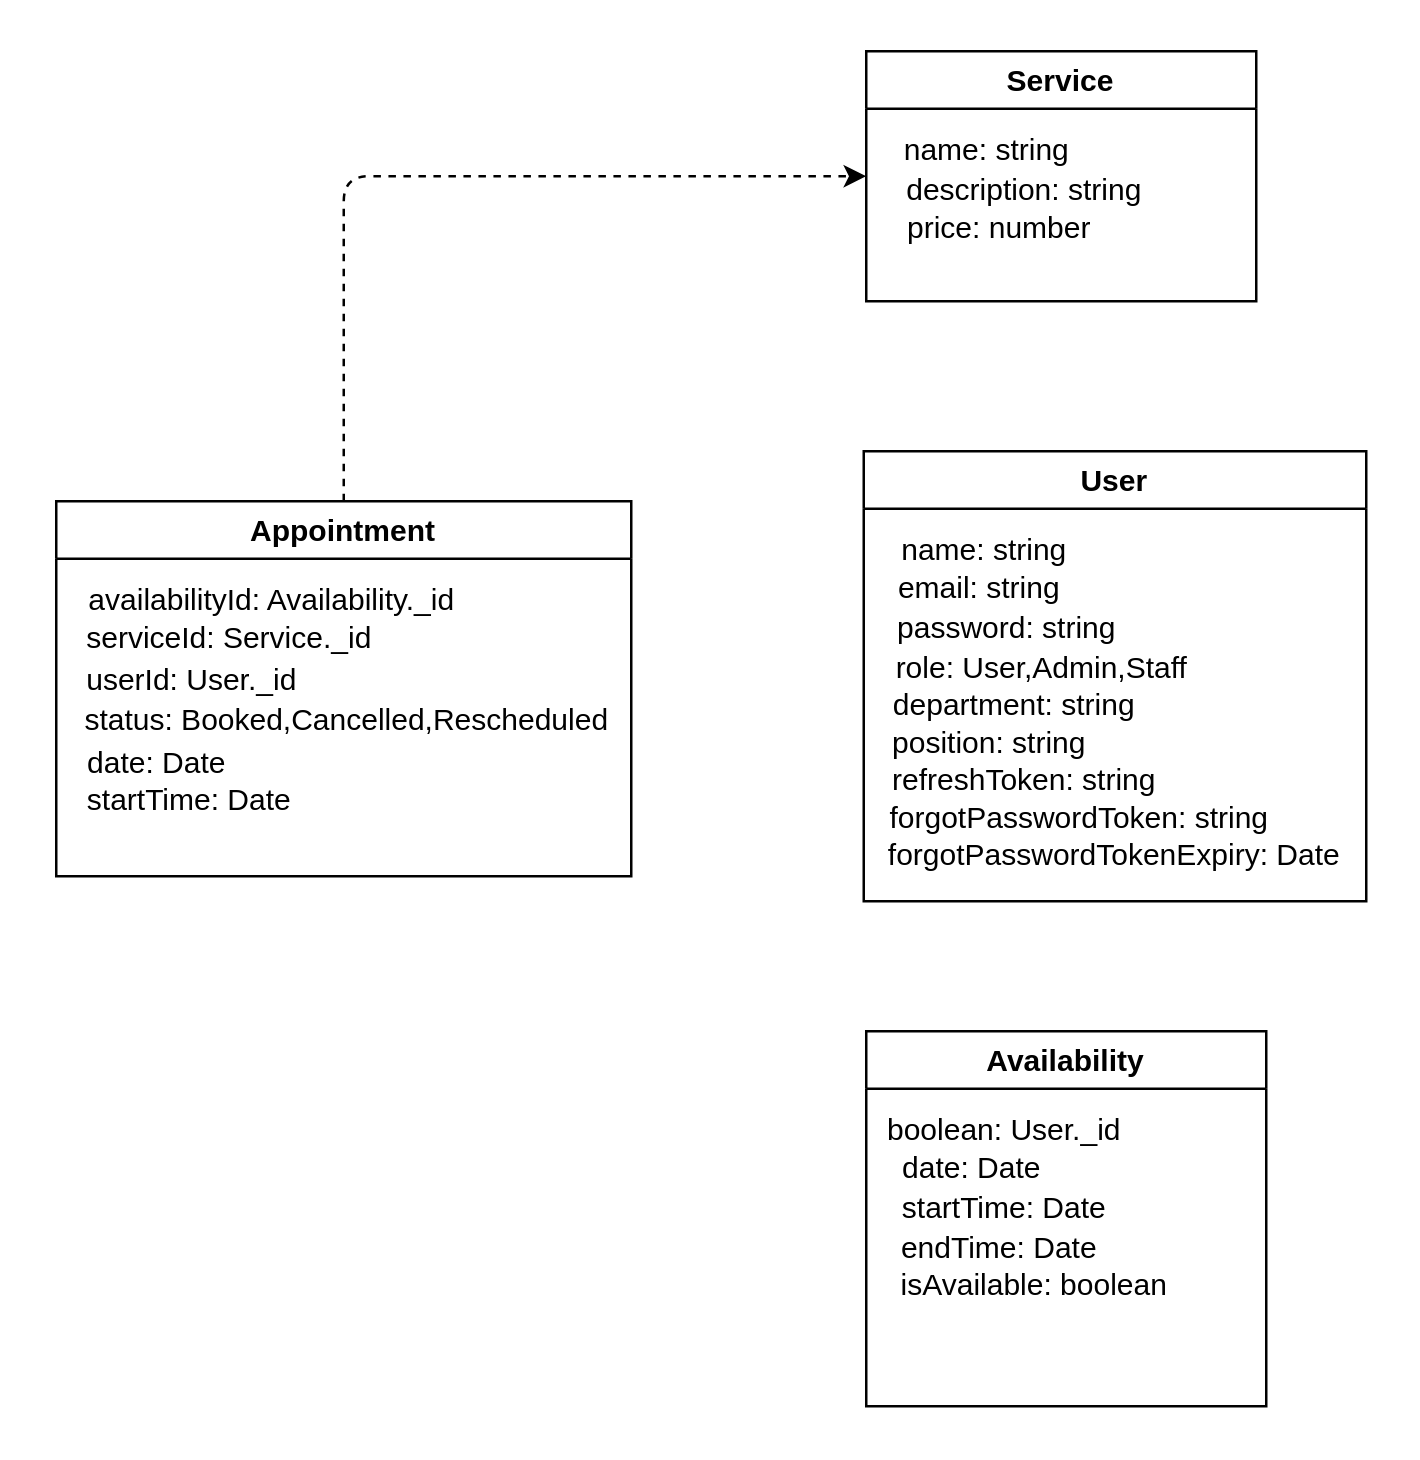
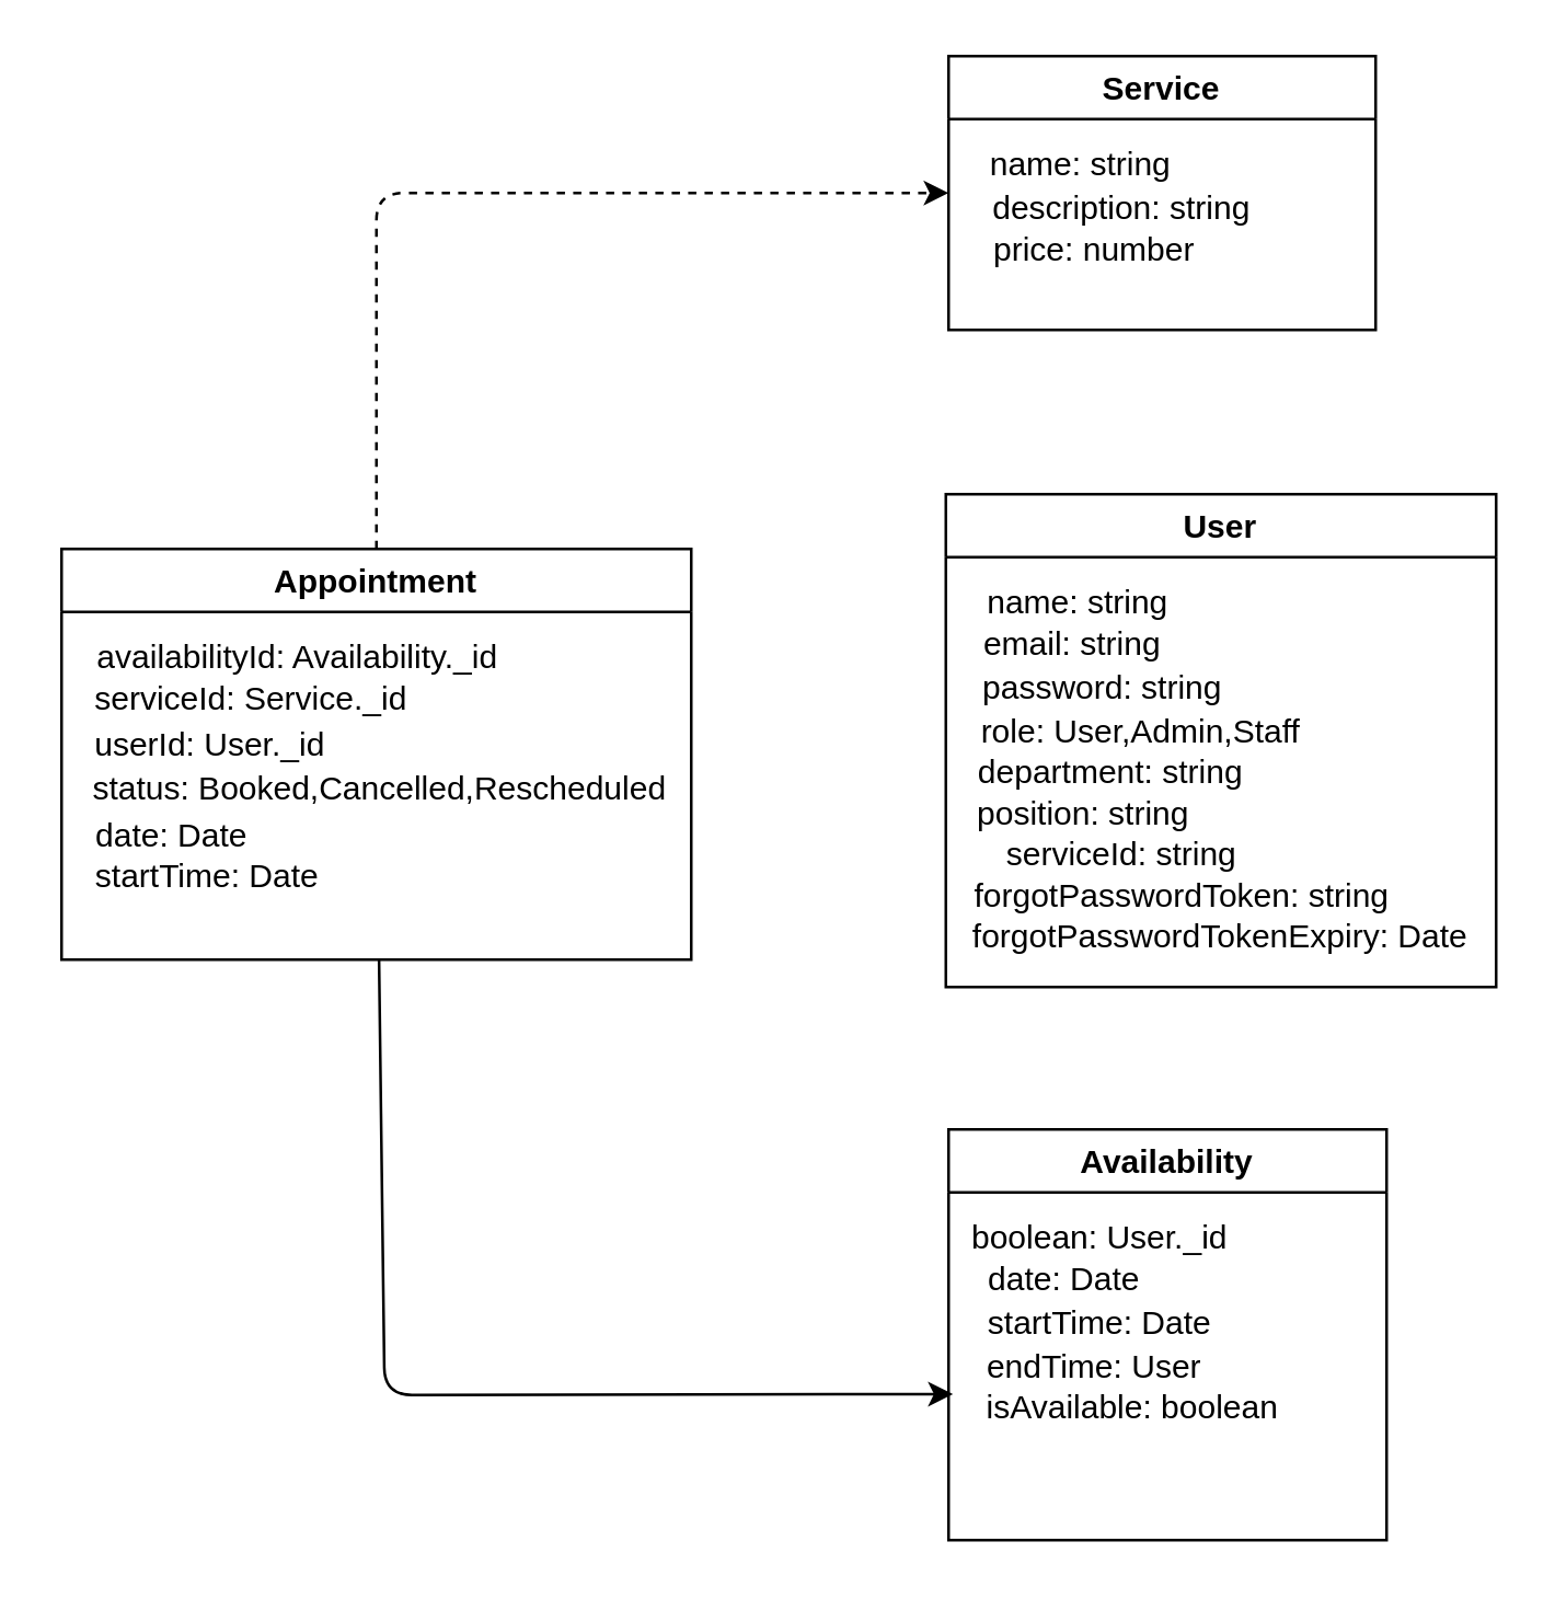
- <mxCell id="9" value="refreshToken: string" style="text;html=1;align=center;verticalAlign=middle;resizable=0;points=[];autosize=1;strokeColor=none;fillColor=none;" vertex="1" parent="2"><mxGeometry x="-1" y="117" width="130" height="30" as="geometry" /></mxCell>
+ <mxCell id="9" value="serviceId: string" style="text;html=1;align=center;verticalAlign=middle;resizable=0;points=[];autosize=1;strokeColor=none;fillColor=none;" vertex="1" parent="2"><mxGeometry x="-1" y="117" width="130" height="30" as="geometry" /></mxCell>
- <mxCell id="20" value="endTime: Date" style="text;html=1;align=center;verticalAlign=middle;resizable=0;points=[];autosize=1;strokeColor=none;fillColor=none;" vertex="1" parent="16"><mxGeometry x="2.5" y="72" width="100" height="30" as="geometry" /></mxCell>
+ <mxCell id="20" value="endTime: User" style="text;html=1;align=center;verticalAlign=middle;resizable=0;points=[];autosize=1;strokeColor=none;fillColor=none;" vertex="1" parent="16"><mxGeometry x="2.5" y="72" width="100" height="30" as="geometry" /></mxCell>
+ <mxCell id="23" style="edgeStyle=none;html=1;entryX=-0.003;entryY=0.322;entryDx=0;entryDy=0;entryPerimeter=0;" edge="1" parent="1" source="24" target="21"><mxGeometry relative="1" as="geometry"><Array as="points"><mxPoint x="140" y="509" /></Array></mxGeometry></mxCell>
